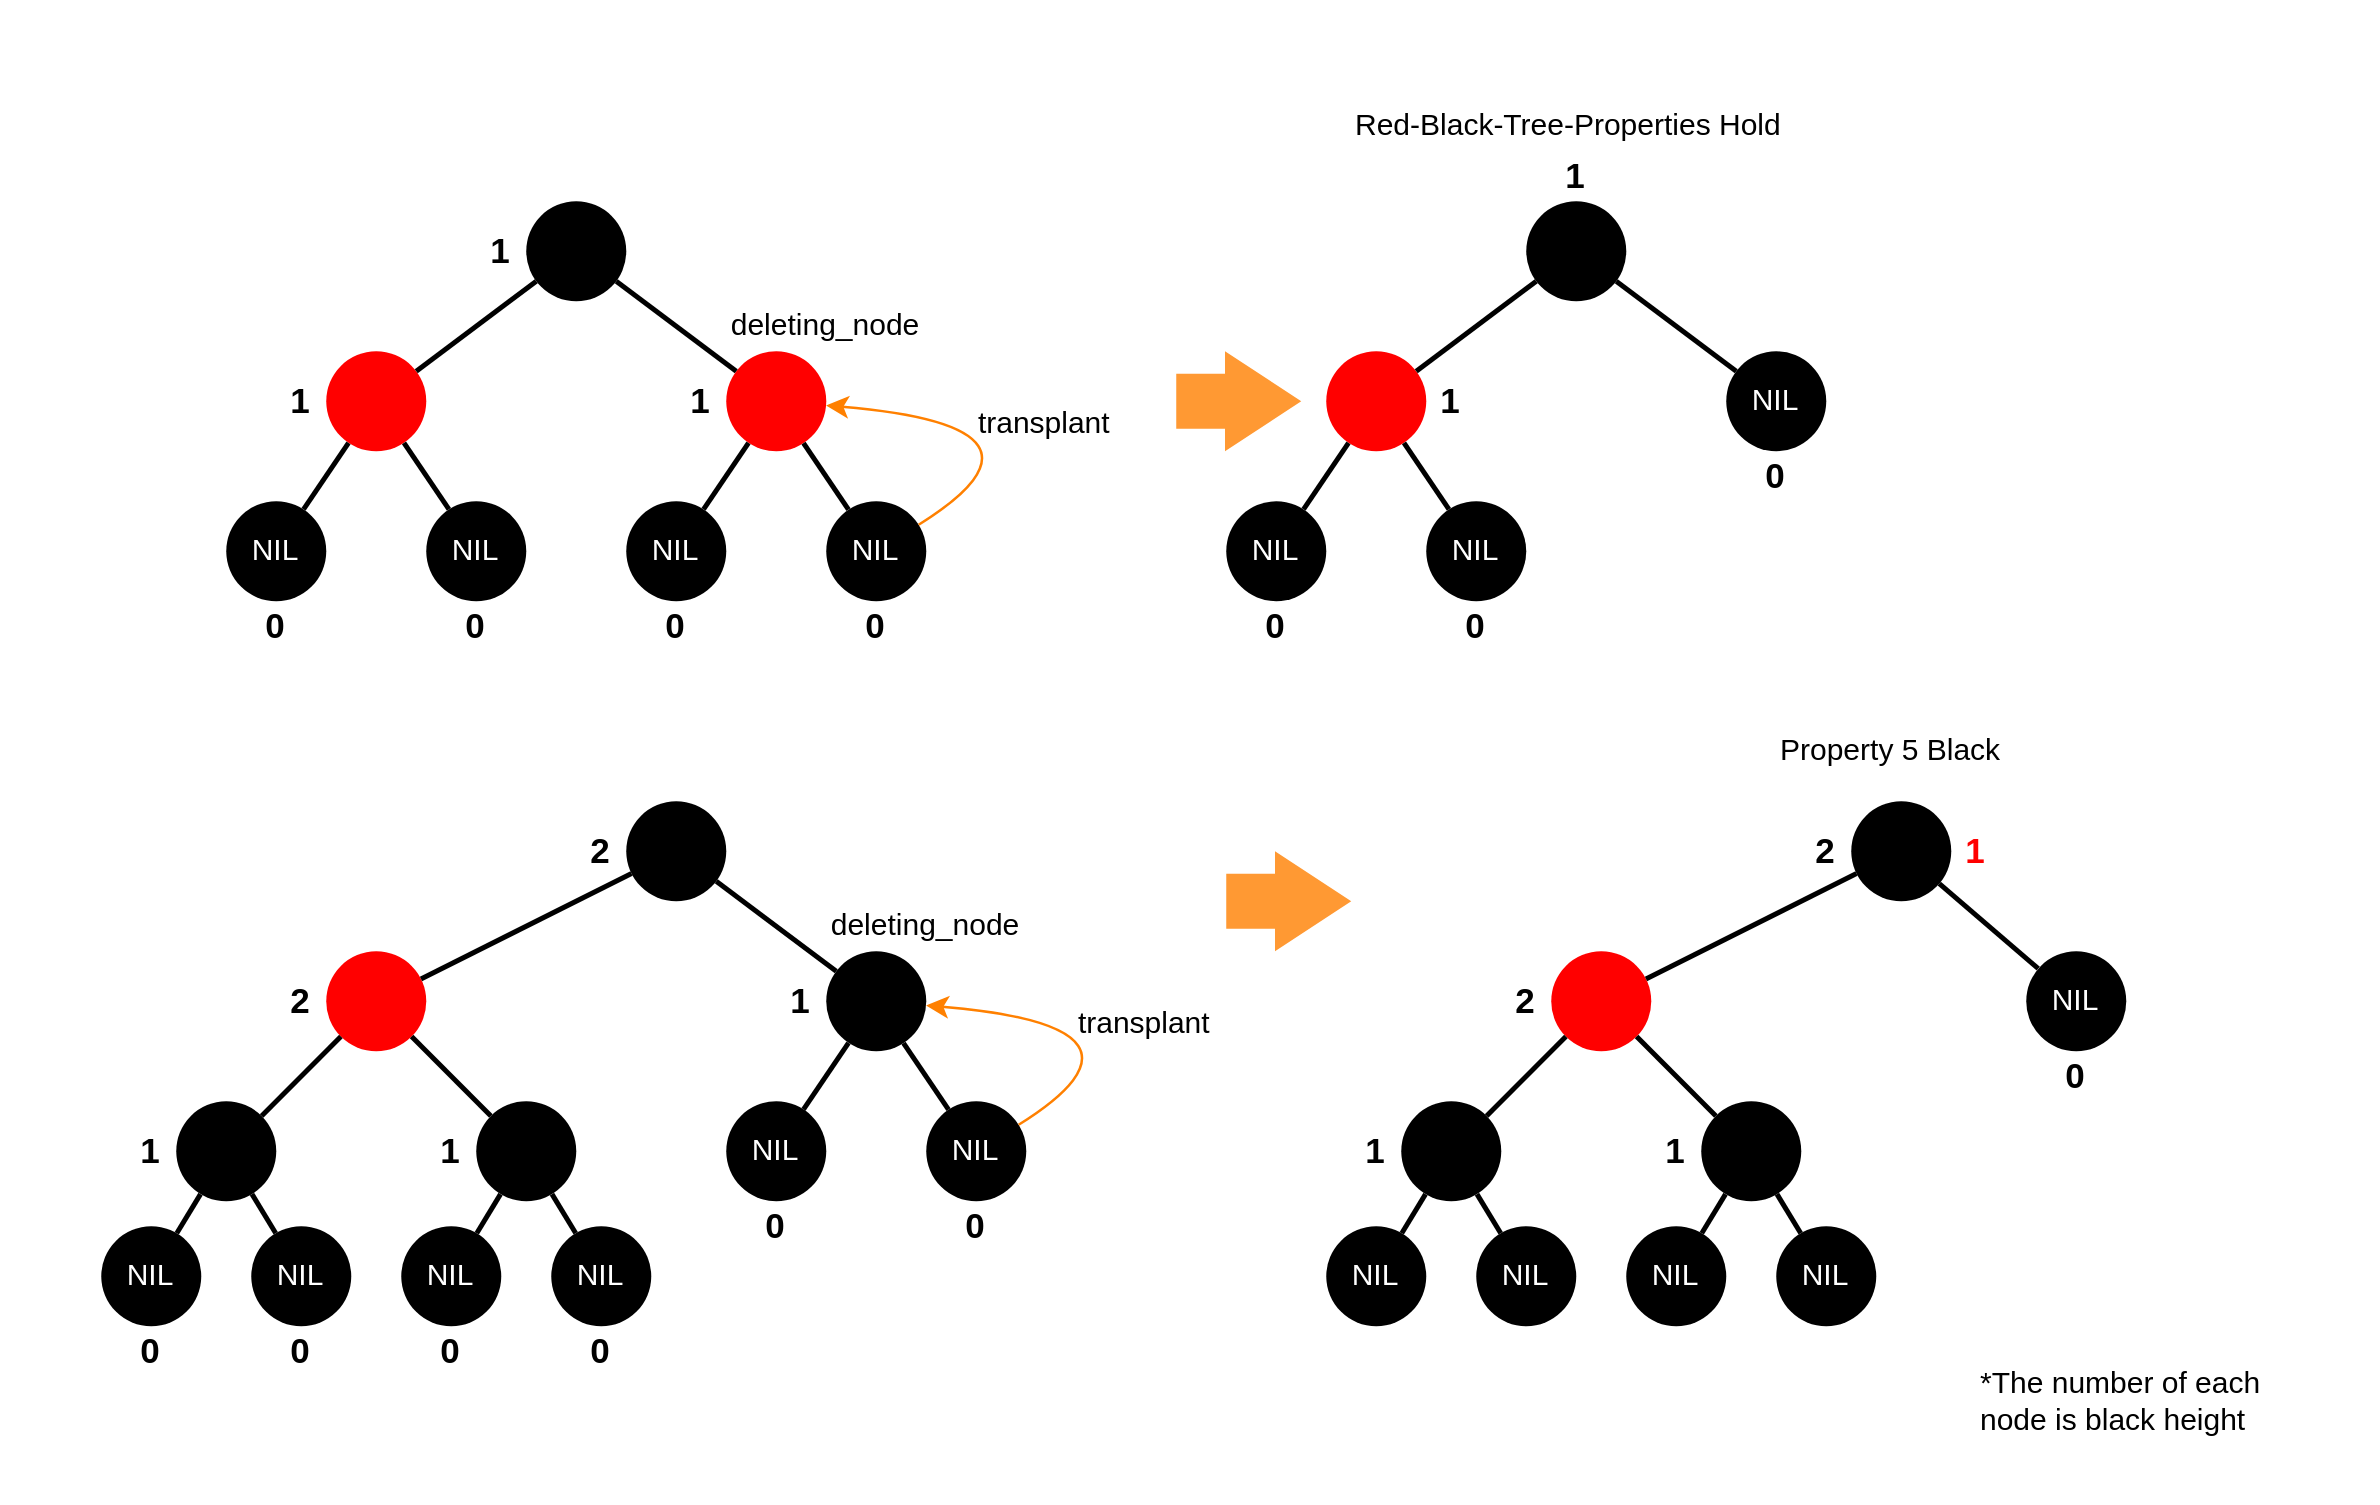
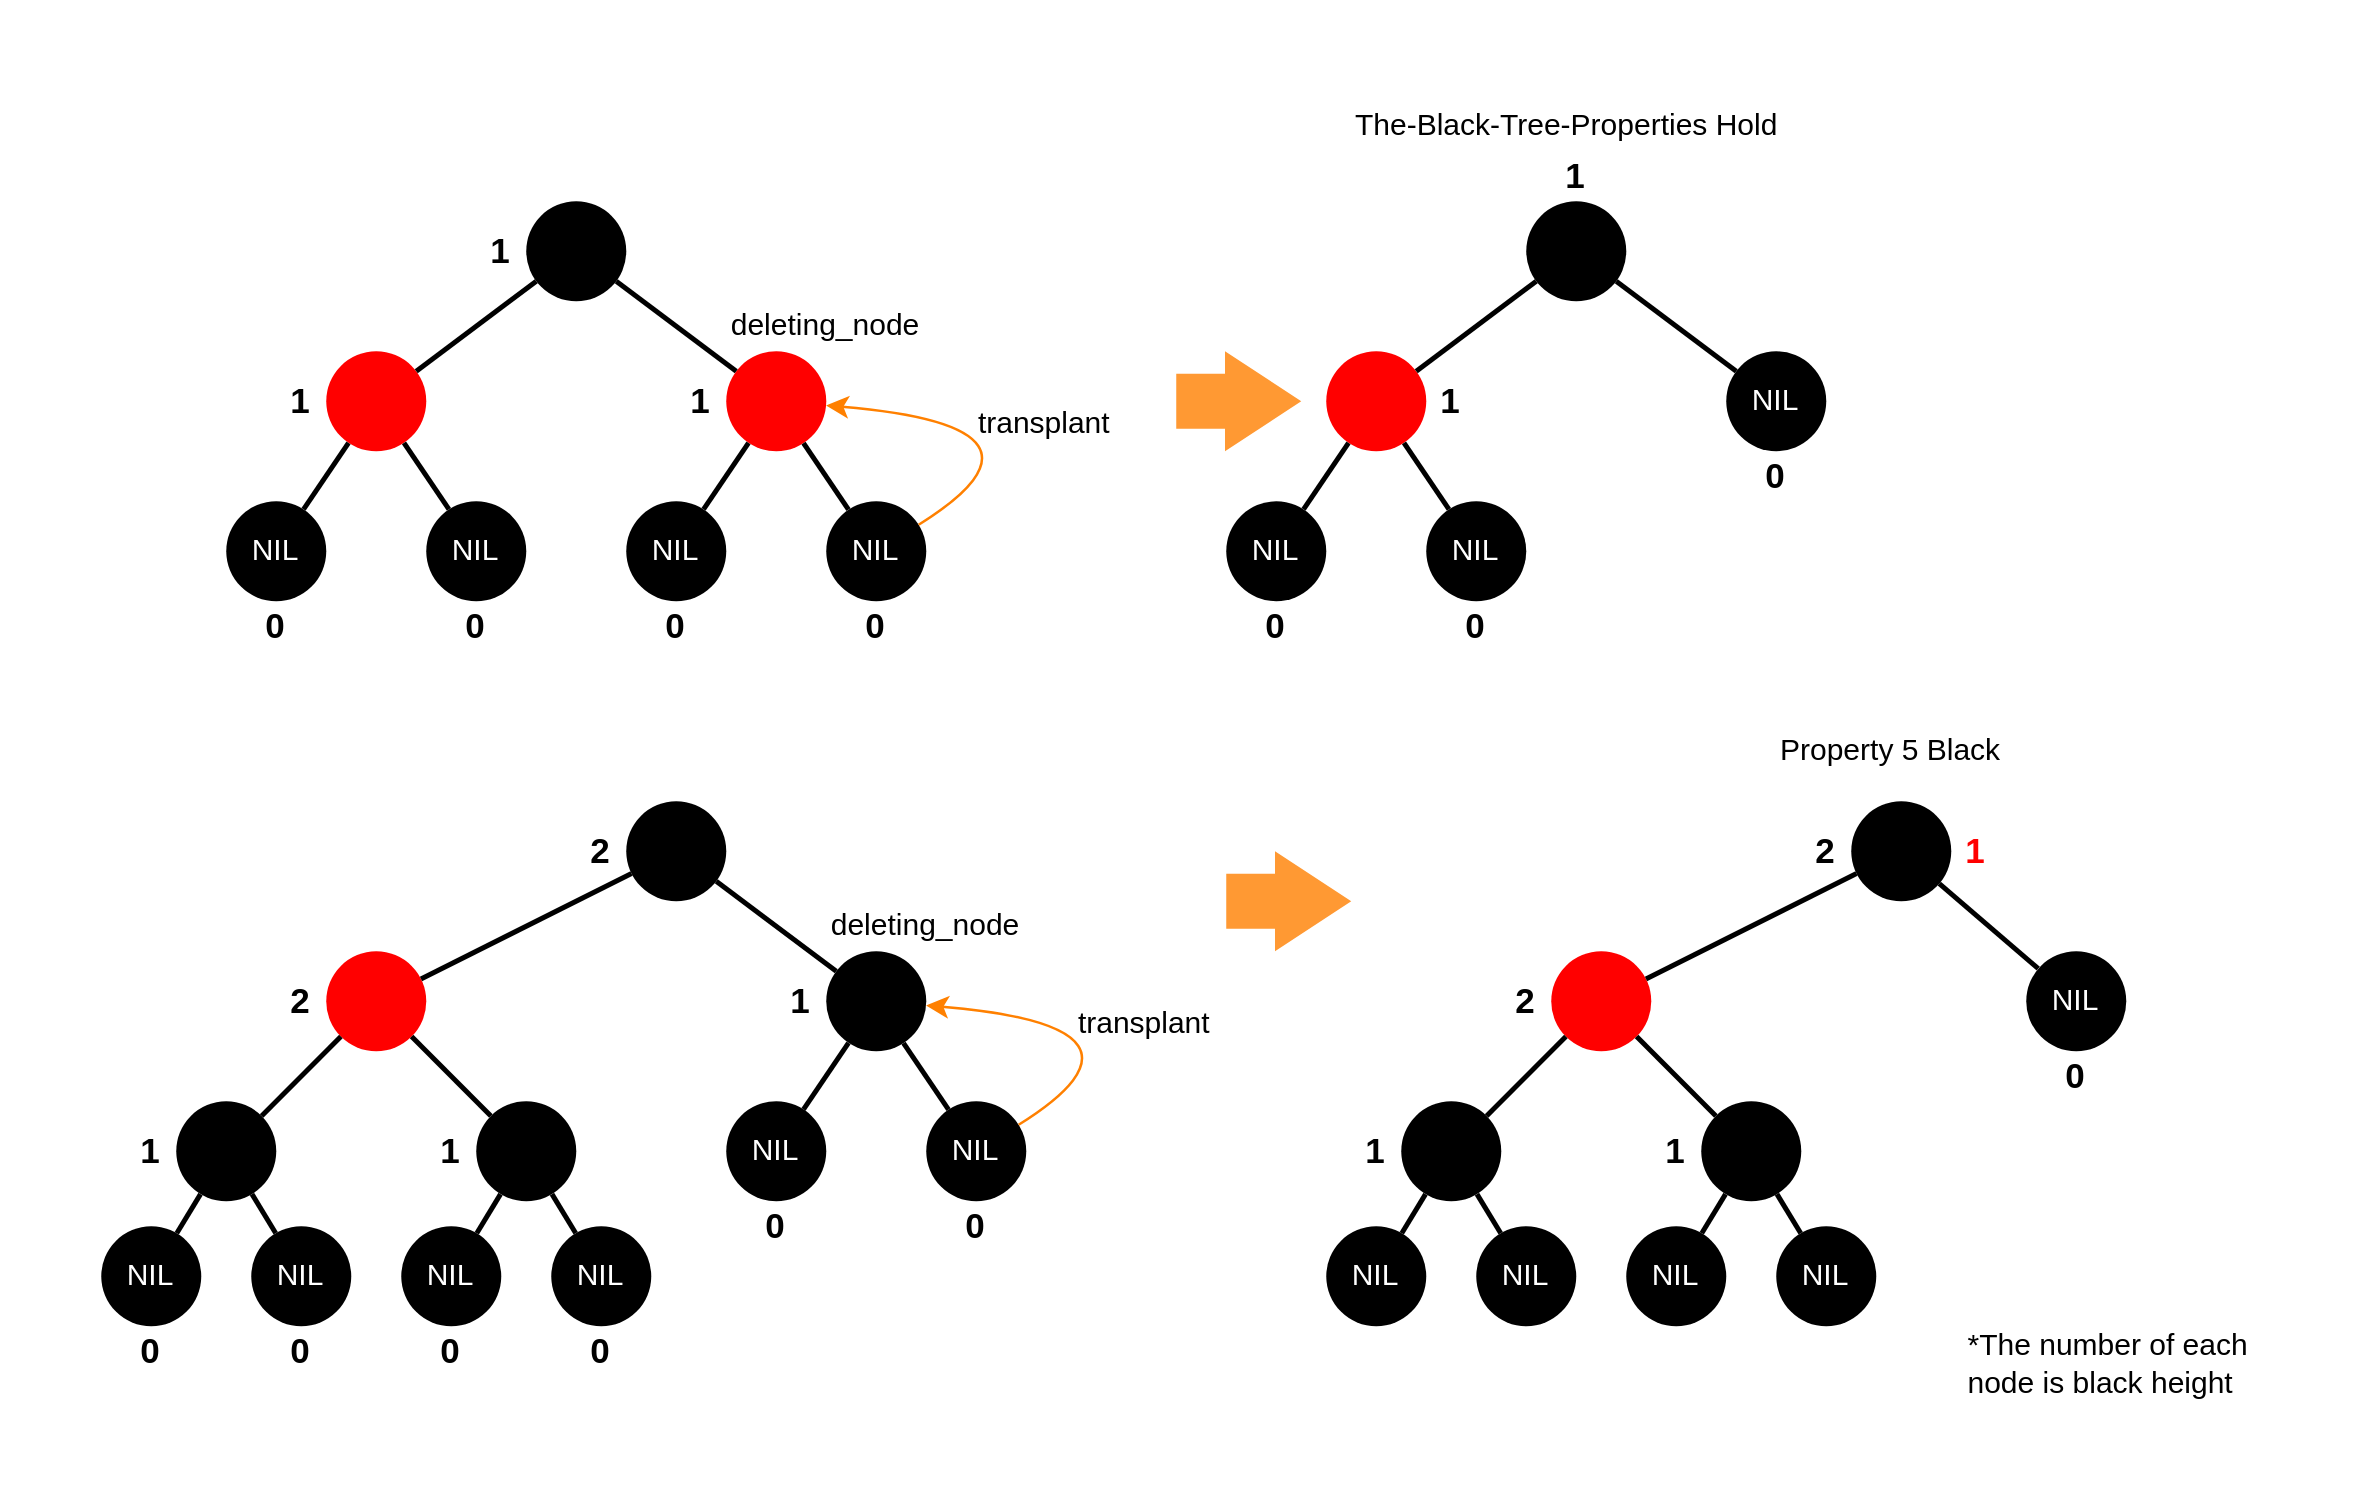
- <mxCell id="100" value="&lt;font color=&quot;#000000&quot;&gt;Red-Black-Tree-Properties Hold&lt;/font&gt;" style="text;html=1;strokeColor=none;fillColor=none;align=left;verticalAlign=middle;whiteSpace=wrap;rounded=0;" vertex="1" parent="1"><mxGeometry x="540" y="40" width="180" height="20" as="geometry" /></mxCell>
+ <mxCell id="100" value="&lt;font color=&quot;#000000&quot;&gt;The-Black-Tree-Properties Hold&lt;/font&gt;" style="text;html=1;strokeColor=none;fillColor=none;align=left;verticalAlign=middle;whiteSpace=wrap;rounded=0;" vertex="1" parent="1"><mxGeometry x="540" y="40" width="180" height="20" as="geometry" /></mxCell>
- <mxCell id="98" value="&lt;font color=&quot;#000000&quot;&gt;*The number of each node is black height&lt;/font&gt;" style="text;html=1;strokeColor=none;fillColor=none;align=left;verticalAlign=middle;whiteSpace=wrap;rounded=0;" vertex="1" parent="1"><mxGeometry x="790" y="550" width="140" height="20" as="geometry" /></mxCell>
+ <mxCell id="98" value="&lt;font color=&quot;#000000&quot;&gt;*The number of each node is black height&lt;/font&gt;" style="text;html=1;strokeColor=none;fillColor=none;align=left;verticalAlign=middle;whiteSpace=wrap;rounded=0;" vertex="1" parent="1"><mxGeometry x="785" y="535" width="140" height="20" as="geometry" /></mxCell>
